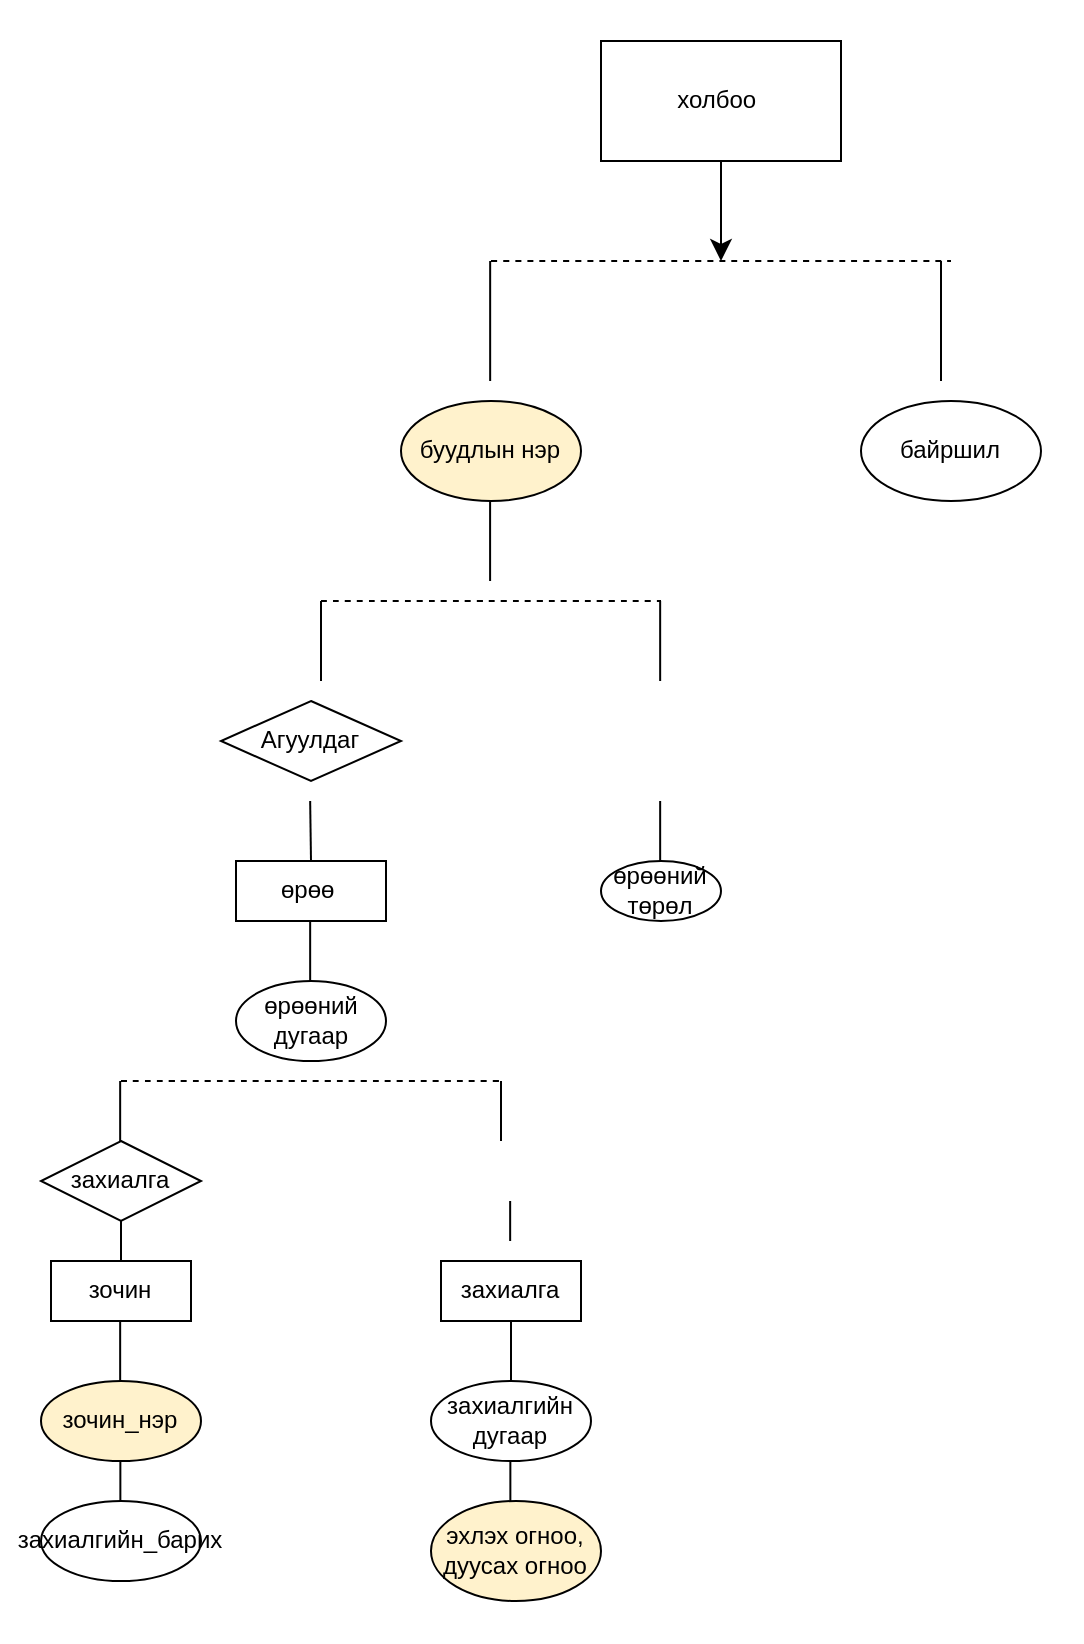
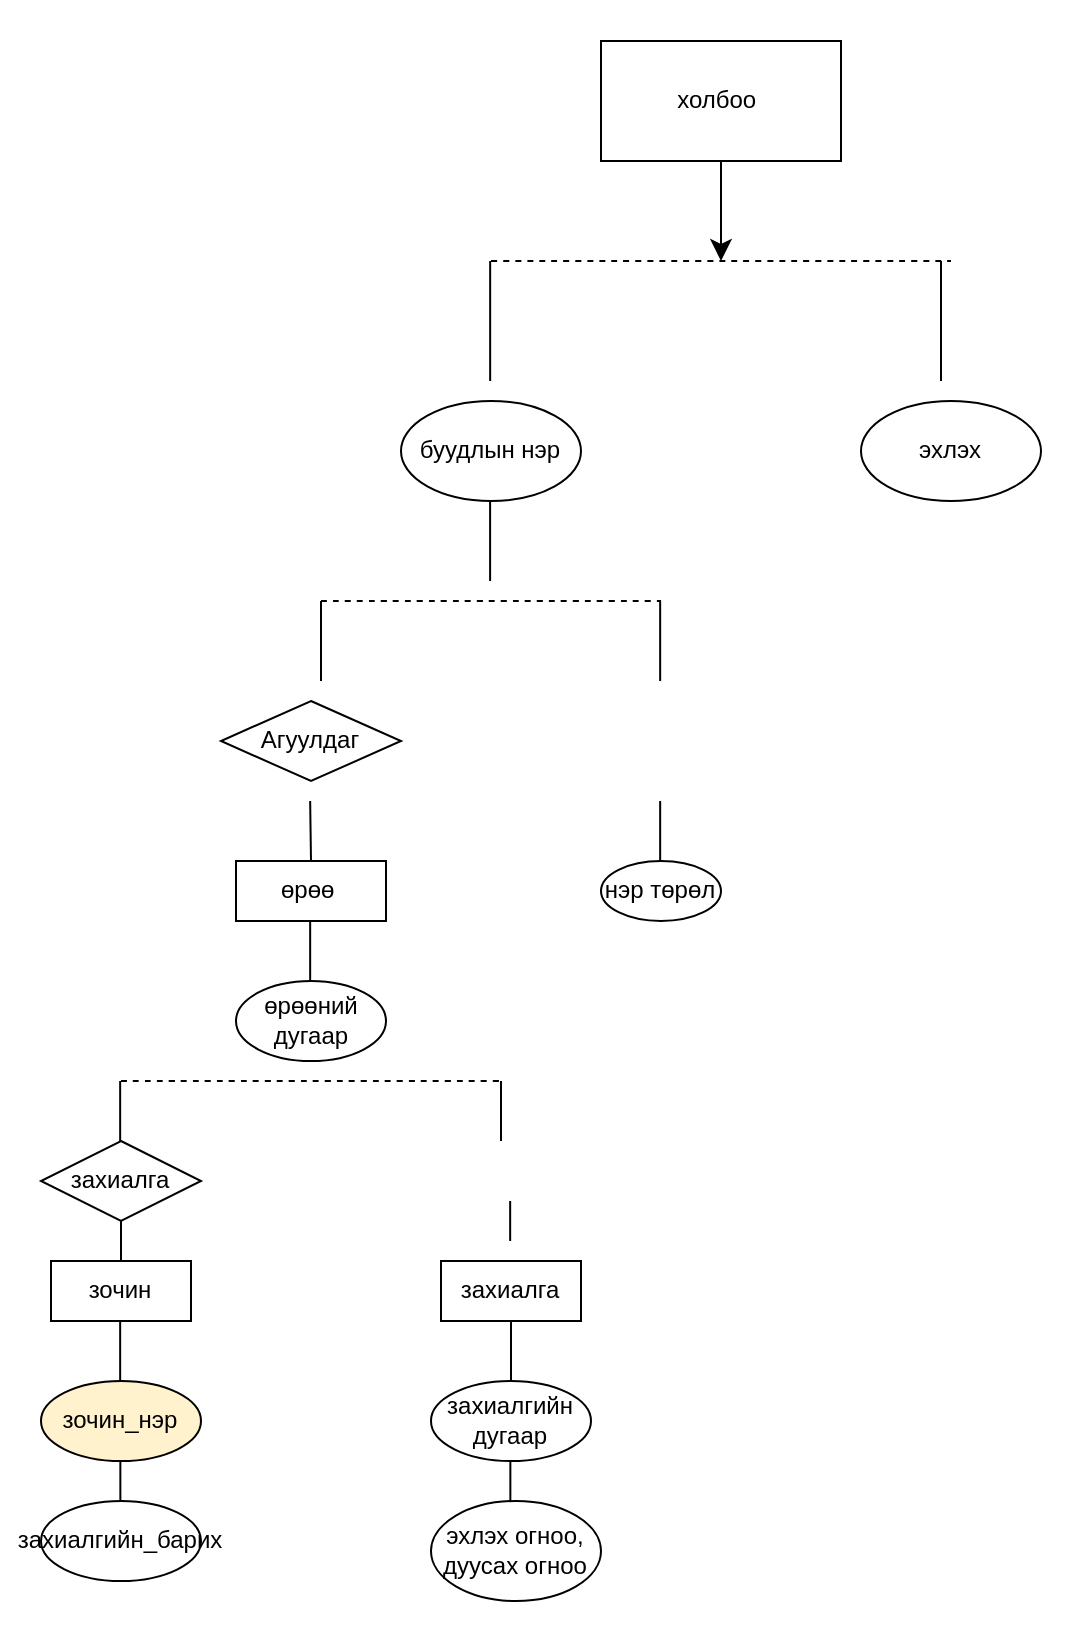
- <mxCell id="6" value="буудлын нэр" style="ellipse;whiteSpace=wrap;html=1;fillColor=#fff2cc;" vertex="1" parent="1"><mxGeometry x="200" y="200" width="90" height="50" as="geometry" /></mxCell>
+ <mxCell id="6" value="буудлын нэр" style="ellipse;whiteSpace=wrap;html=1;" vertex="1" parent="1"><mxGeometry x="200" y="200" width="90" height="50" as="geometry" /></mxCell>
- <mxCell id="7" value="байршил" style="ellipse;whiteSpace=wrap;html=1;" vertex="1" parent="1"><mxGeometry x="430" y="200" width="90" height="50" as="geometry" /></mxCell>
+ <mxCell id="7" value="эхлэх" style="ellipse;whiteSpace=wrap;html=1;" vertex="1" parent="1"><mxGeometry x="430" y="200" width="90" height="50" as="geometry" /></mxCell>
- <mxCell id="17" value="өрөөний төрөл" style="ellipse;whiteSpace=wrap;html=1;" vertex="1" parent="1"><mxGeometry x="300" y="430" width="60" height="30" as="geometry" /></mxCell>
+ <mxCell id="17" value="нэр төрөл" style="ellipse;whiteSpace=wrap;html=1;" vertex="1" parent="1"><mxGeometry x="300" y="430" width="60" height="30" as="geometry" /></mxCell>
- <mxCell id="35" value="эхлэх огноо,&lt;div&gt;дуусах огноо&lt;/div&gt;" style="ellipse;whiteSpace=wrap;html=1;fillColor=#fff2cc;" vertex="1" parent="1"><mxGeometry x="215" y="750" width="85" height="50" as="geometry" /></mxCell>
+ <mxCell id="35" value="эхлэх огноо,&lt;div&gt;дуусах огноо&lt;/div&gt;" style="ellipse;whiteSpace=wrap;html=1;" vertex="1" parent="1"><mxGeometry x="215" y="750" width="85" height="50" as="geometry" /></mxCell>
